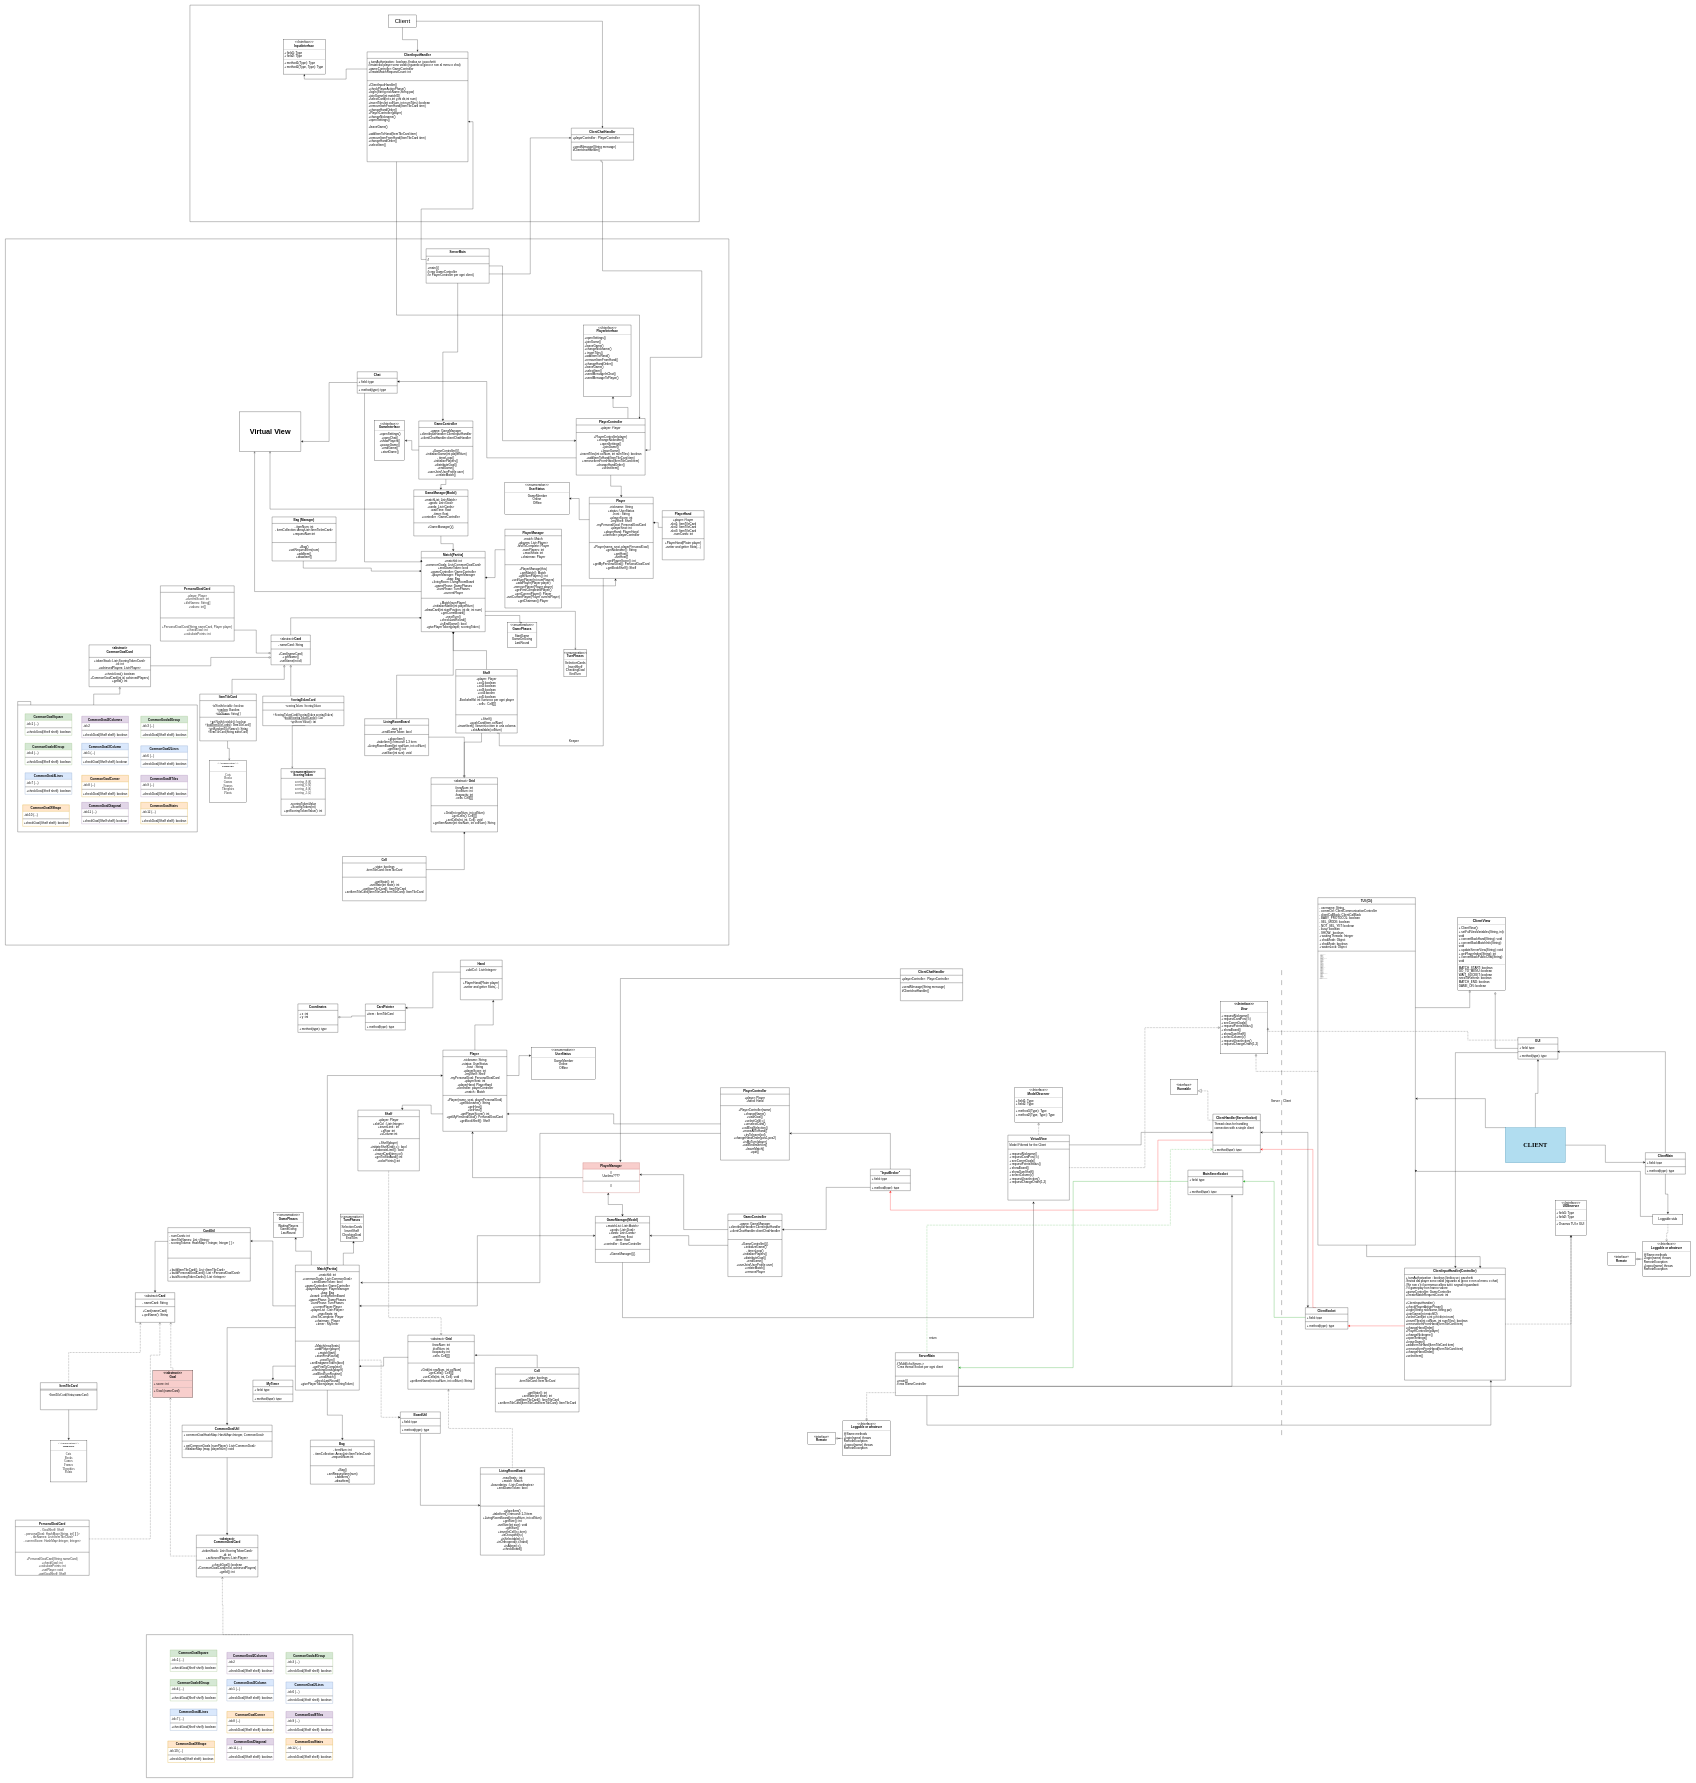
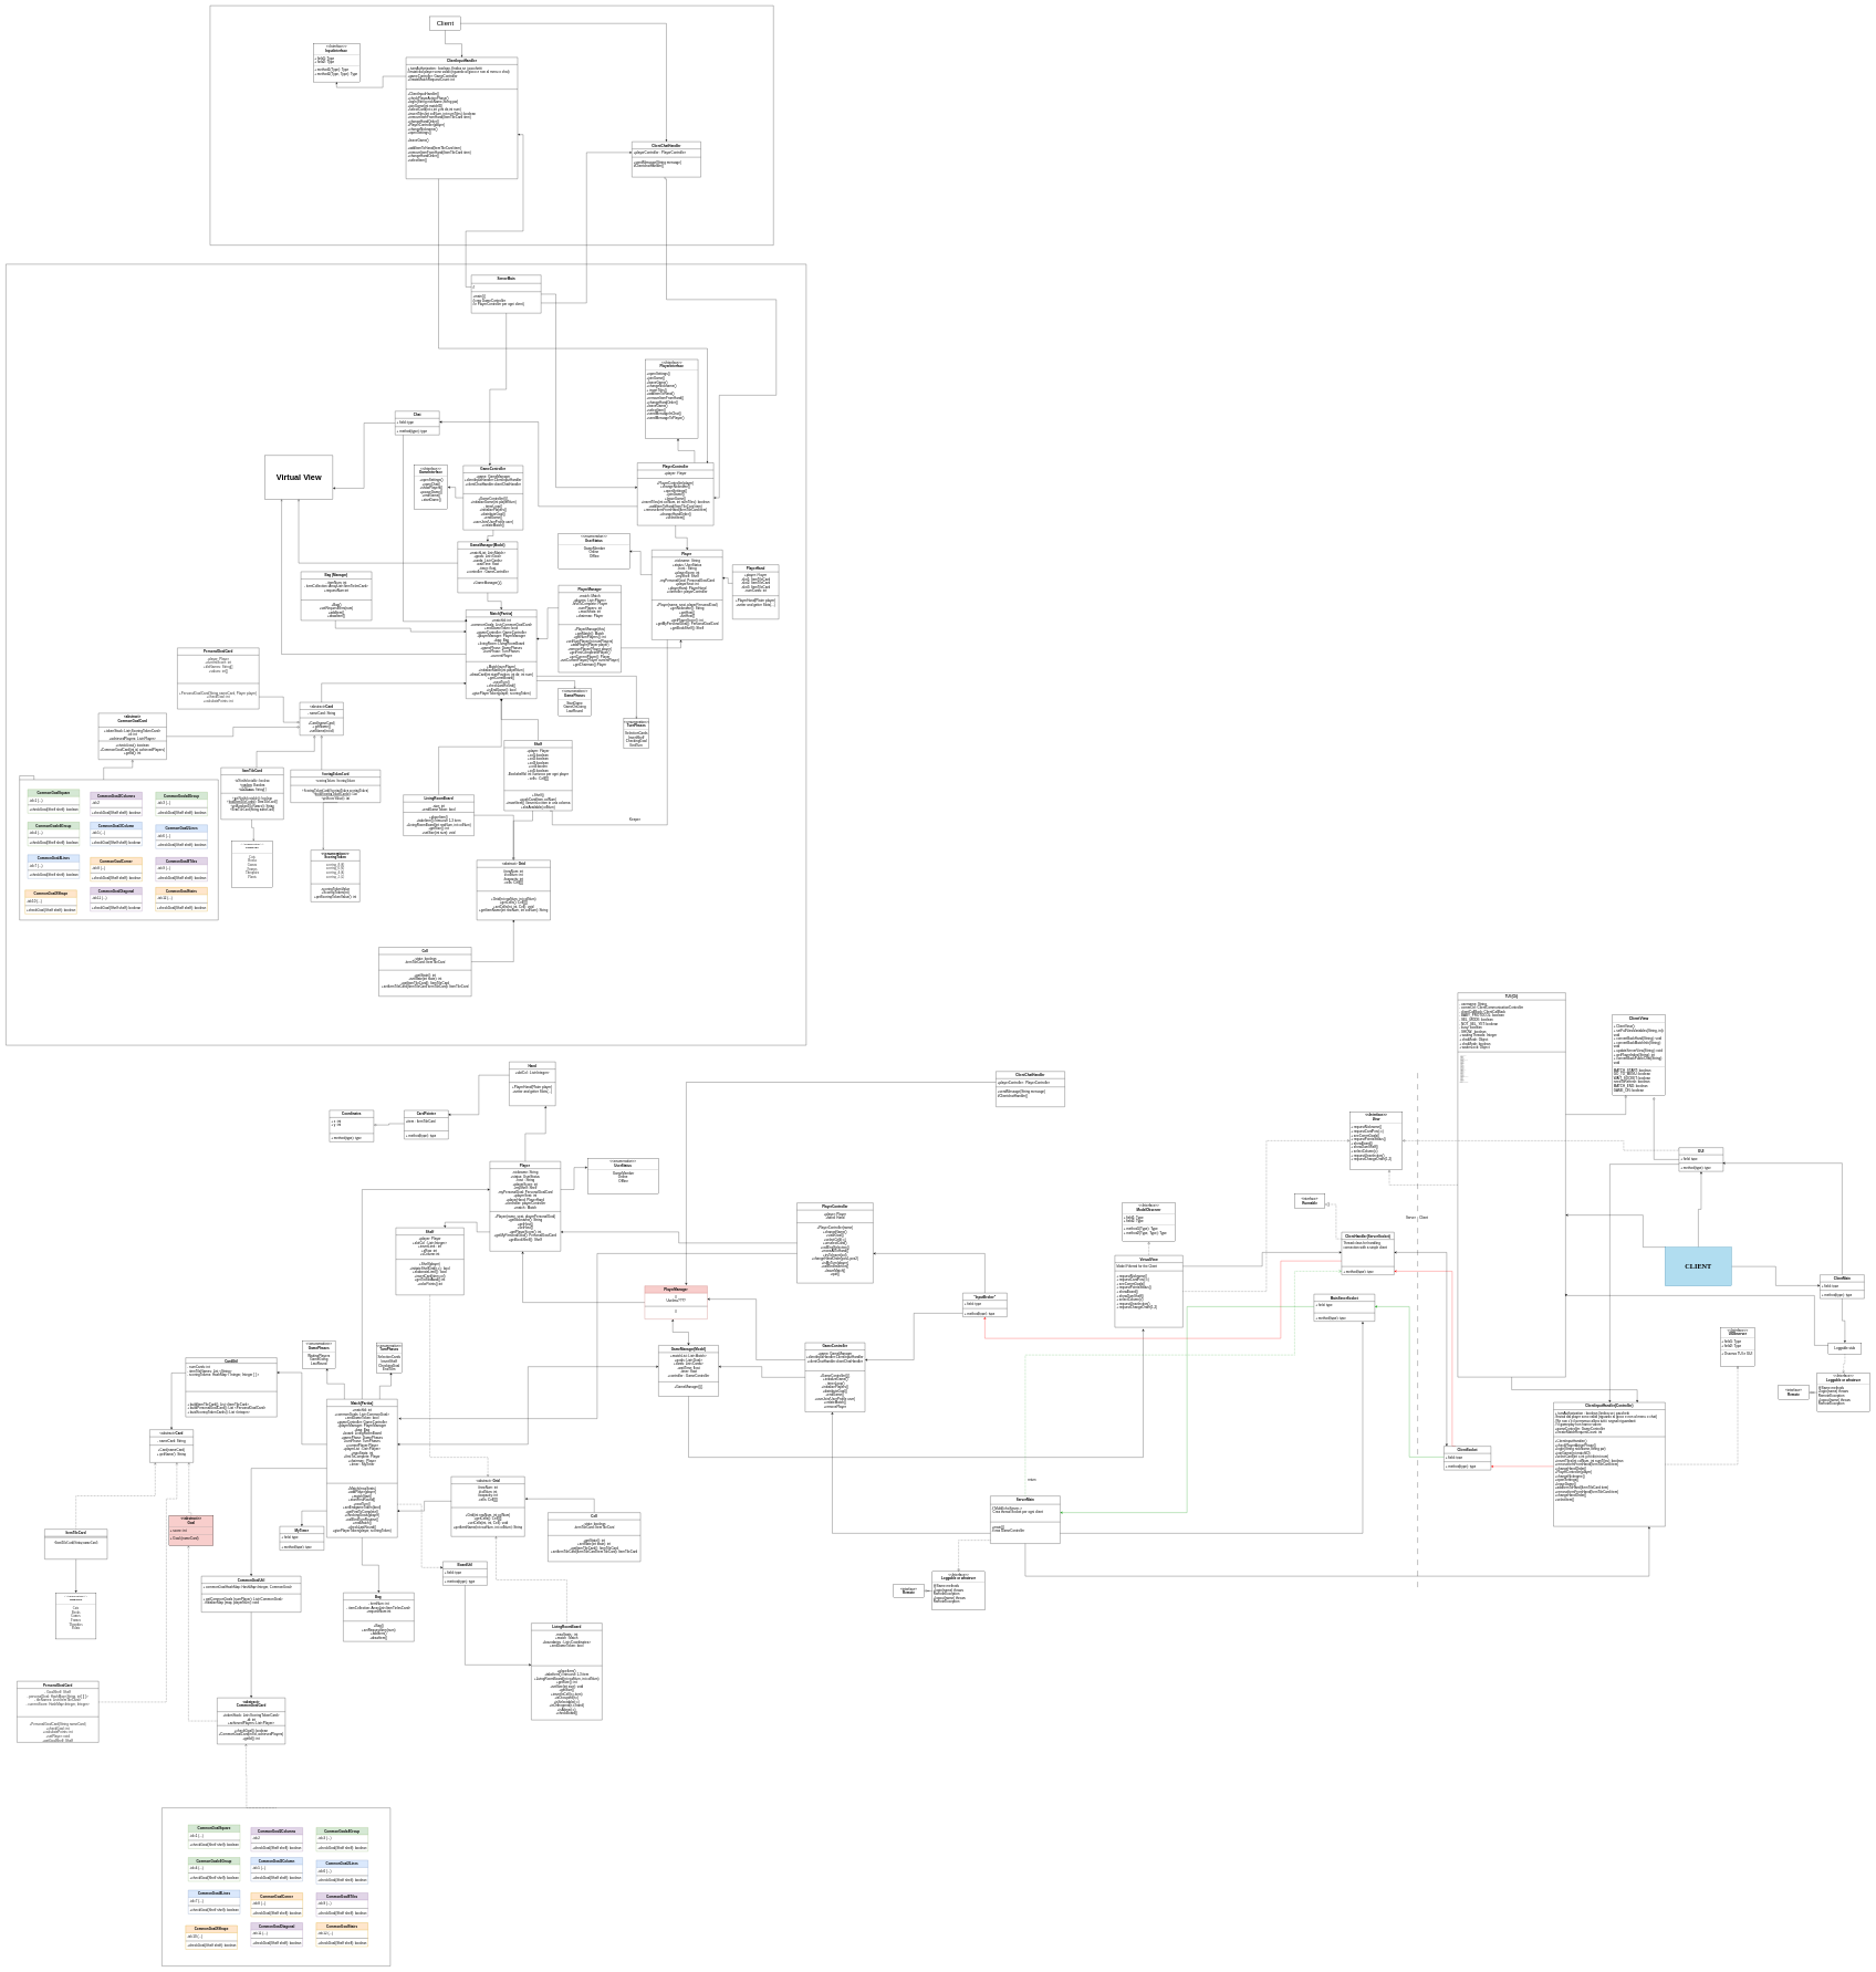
- <mxCell id="114" value="&lt;p style=&quot;margin:0px;margin-top:4px;text-align:center;&quot;&gt;&lt;i&gt;&amp;lt;&amp;lt;enumeration&amp;gt;&amp;gt;&lt;/i&gt;&lt;br&gt;&lt;b&gt;GamePhases&lt;/b&gt;&lt;/p&gt;&lt;hr size=&quot;1&quot;&gt;&lt;p style=&quot;margin:0px;margin-left:4px;&quot;&gt;&lt;/p&gt;&lt;div style=&quot;text-align: center;&quot;&gt;StartGame&lt;/div&gt;&lt;div style=&quot;text-align: center;&quot;&gt;GameOnGoing&lt;/div&gt;&lt;div style=&quot;text-align: center;&quot;&gt;LastRound&lt;/div&gt;&lt;p&gt;&lt;/p&gt;" style="verticalAlign=top;align=left;overflow=fill;fontSize=12;fontFamily=Helvetica;html=1;labelBackgroundColor=none;" parent="1" vertex="1"><mxGeometry x="2028.03" y="2490.46" width="118.11" height="98.43" as="geometry" /></mxCell>
+ <mxCell id="114" value="&lt;p style=&quot;margin:0px;margin-top:4px;text-align:center;&quot;&gt;&lt;i&gt;&amp;lt;&amp;lt;enumeration&amp;gt;&amp;gt;&lt;/i&gt;&lt;br&gt;&lt;b&gt;GamePhases&lt;/b&gt;&lt;/p&gt;&lt;hr size=&quot;1&quot;&gt;&lt;p style=&quot;margin:0px;margin-left:4px;&quot;&gt;&lt;/p&gt;&lt;div style=&quot;text-align: center;&quot;&gt;StartGame&lt;/div&gt;&lt;div style=&quot;text-align: center;&quot;&gt;GameOnGoing&lt;/div&gt;&lt;div style=&quot;text-align: center;&quot;&gt;LastRound&lt;/div&gt;&lt;p&gt;&lt;/p&gt;" style="verticalAlign=top;align=left;overflow=fill;fontSize=12;fontFamily=Helvetica;html=1;labelBackgroundColor=none;" parent="1" vertex="1"><mxGeometry x="2018.03" y="2490.46" width="118.11" height="98.43" as="geometry" /></mxCell>
- <mxCell id="400" value="&lt;p style=&quot;margin:0px;margin-top:4px;text-align:center;&quot;&gt;&lt;i style=&quot;background-color: initial;&quot;&gt;&lt;b&gt;&amp;lt;&amp;lt;Interface&amp;gt;&amp;gt;&lt;/b&gt;&lt;/i&gt;&lt;/p&gt;&lt;p style=&quot;margin:0px;margin-top:4px;text-align:center;&quot;&gt;&lt;i style=&quot;background-color: initial;&quot;&gt;&lt;b&gt;View&lt;/b&gt;&lt;/i&gt;&lt;/p&gt;&lt;hr size=&quot;1&quot;&gt;&lt;p style=&quot;margin:0px;margin-left:4px;&quot;&gt;+ requestNickname()&lt;br style=&quot;border-color: var(--border-color);&quot;&gt;+ requestCardPos(r,c)&lt;br style=&quot;border-color: var(--border-color);&quot;&gt;+ seeCommGoals()&lt;br style=&quot;border-color: var(--border-color);&quot;&gt;+ requestPointsStatus()&lt;br style=&quot;border-color: var(--border-color);&quot;&gt;+ showBoard()&lt;br style=&quot;border-color: var(--border-color);&quot;&gt;+ showOwnShelf()&lt;br style=&quot;border-color: var(--border-color);&quot;&gt;+ selectColumn(c)&lt;br style=&quot;border-color: var(--border-color);&quot;&gt;+ requestUnselection()&lt;br style=&quot;border-color: var(--border-color);&quot;&gt;+ requestChangeOrder(1,2)&lt;br&gt;&lt;/p&gt;" style="verticalAlign=top;align=left;overflow=fill;fontSize=12;fontFamily=Helvetica;html=1;whiteSpace=wrap;" parent="1" vertex="1"><mxGeometry x="4880" y="4005" width="190" height="210" as="geometry" /></mxCell>
+ <mxCell id="400" value="&lt;p style=&quot;margin:0px;margin-top:4px;text-align:center;&quot;&gt;&lt;i style=&quot;background-color: initial;&quot;&gt;&lt;b&gt;&amp;lt;&amp;lt;Interface&amp;gt;&amp;gt;&lt;/b&gt;&lt;/i&gt;&lt;/p&gt;&lt;p style=&quot;margin:0px;margin-top:4px;text-align:center;&quot;&gt;&lt;i style=&quot;background-color: initial;&quot;&gt;&lt;b&gt;View&lt;/b&gt;&lt;/i&gt;&lt;/p&gt;&lt;hr size=&quot;1&quot;&gt;&lt;p style=&quot;margin:0px;margin-left:4px;&quot;&gt;+ requestNickname()&lt;br style=&quot;border-color: var(--border-color);&quot;&gt;+ requestCardPos(r,c)&lt;br style=&quot;border-color: var(--border-color);&quot;&gt;+ seeCommGoals()&lt;br style=&quot;border-color: var(--border-color);&quot;&gt;+ requestPointsStatus()&lt;br style=&quot;border-color: var(--border-color);&quot;&gt;+ showBoard()&lt;br style=&quot;border-color: var(--border-color);&quot;&gt;+ showOwnShelf()&lt;br style=&quot;border-color: var(--border-color);&quot;&gt;+ selectColumn(c)&lt;br style=&quot;border-color: var(--border-color);&quot;&gt;+ requestUnselection()&lt;br style=&quot;border-color: var(--border-color);&quot;&gt;+ requestChangeOrder(1,2)&lt;br&gt;&lt;/p&gt;" style="verticalAlign=top;align=left;overflow=fill;fontSize=12;fontFamily=Helvetica;html=1;whiteSpace=wrap;" parent="1" vertex="1"><mxGeometry x="4880" y="4020" width="190" height="210" as="geometry" /></mxCell>
- <mxCell id="441" value="«interface»&lt;br&gt;&lt;b&gt;Runnable&lt;/b&gt;" style="html=1;whiteSpace=wrap;" parent="1" vertex="1"><mxGeometry x="4680" y="4317.95" width="110" height="60" as="geometry" /></mxCell>
+ <mxCell id="441" value="«interface»&lt;br&gt;&lt;b&gt;Runnable&lt;/b&gt;" style="html=1;whiteSpace=wrap;" parent="1" vertex="1"><mxGeometry x="4680" y="4317.95" width="110" height="50" as="geometry" /></mxCell>
- <mxCell id="393" style="edgeStyle=orthogonalEdgeStyle;rounded=0;orthogonalLoop=1;jettySize=auto;html=1;" parent="1" source="387" target="397" edge="1"><mxGeometry relative="1" as="geometry"><mxPoint x="3010" y="5130" as="targetPoint" /></mxGeometry></mxCell>
+ <mxCell id="393" style="edgeStyle=orthogonalEdgeStyle;rounded=0;orthogonalLoop=1;jettySize=auto;html=1;entryX=0.454;entryY=1.003;entryDx=0;entryDy=0;entryPerimeter=0;" parent="1" source="387" target="196" edge="1"><mxGeometry relative="1" as="geometry"><mxPoint x="3010" y="5130" as="targetPoint" /></mxGeometry></mxCell>
